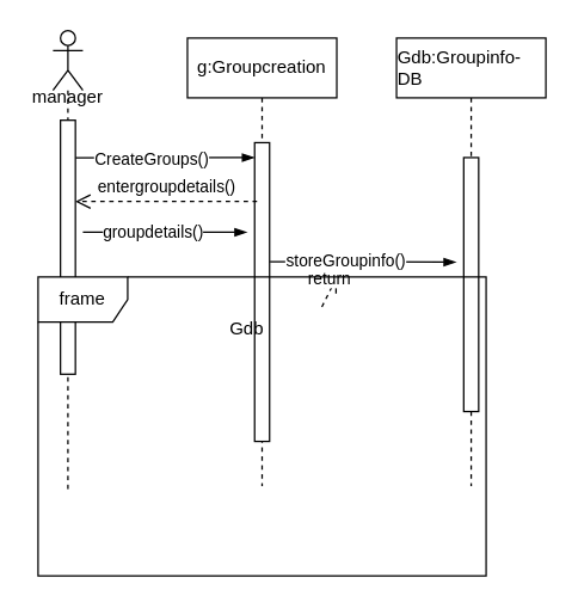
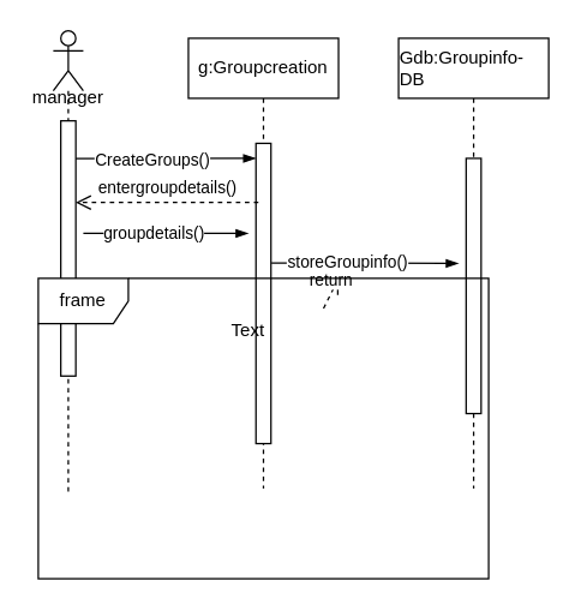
- <mxCell id="18" value="Gdb" style="text;html=1;align=center;verticalAlign=middle;whiteSpace=wrap;rounded=0;" vertex="1" parent="1"><mxGeometry x="135" y="205" width="60" height="30" as="geometry" /></mxCell>
+ <mxCell id="18" value="Text" style="text;html=1;align=center;verticalAlign=middle;whiteSpace=wrap;rounded=0;" vertex="1" parent="1"><mxGeometry x="135" y="205" width="60" height="30" as="geometry" /></mxCell>
